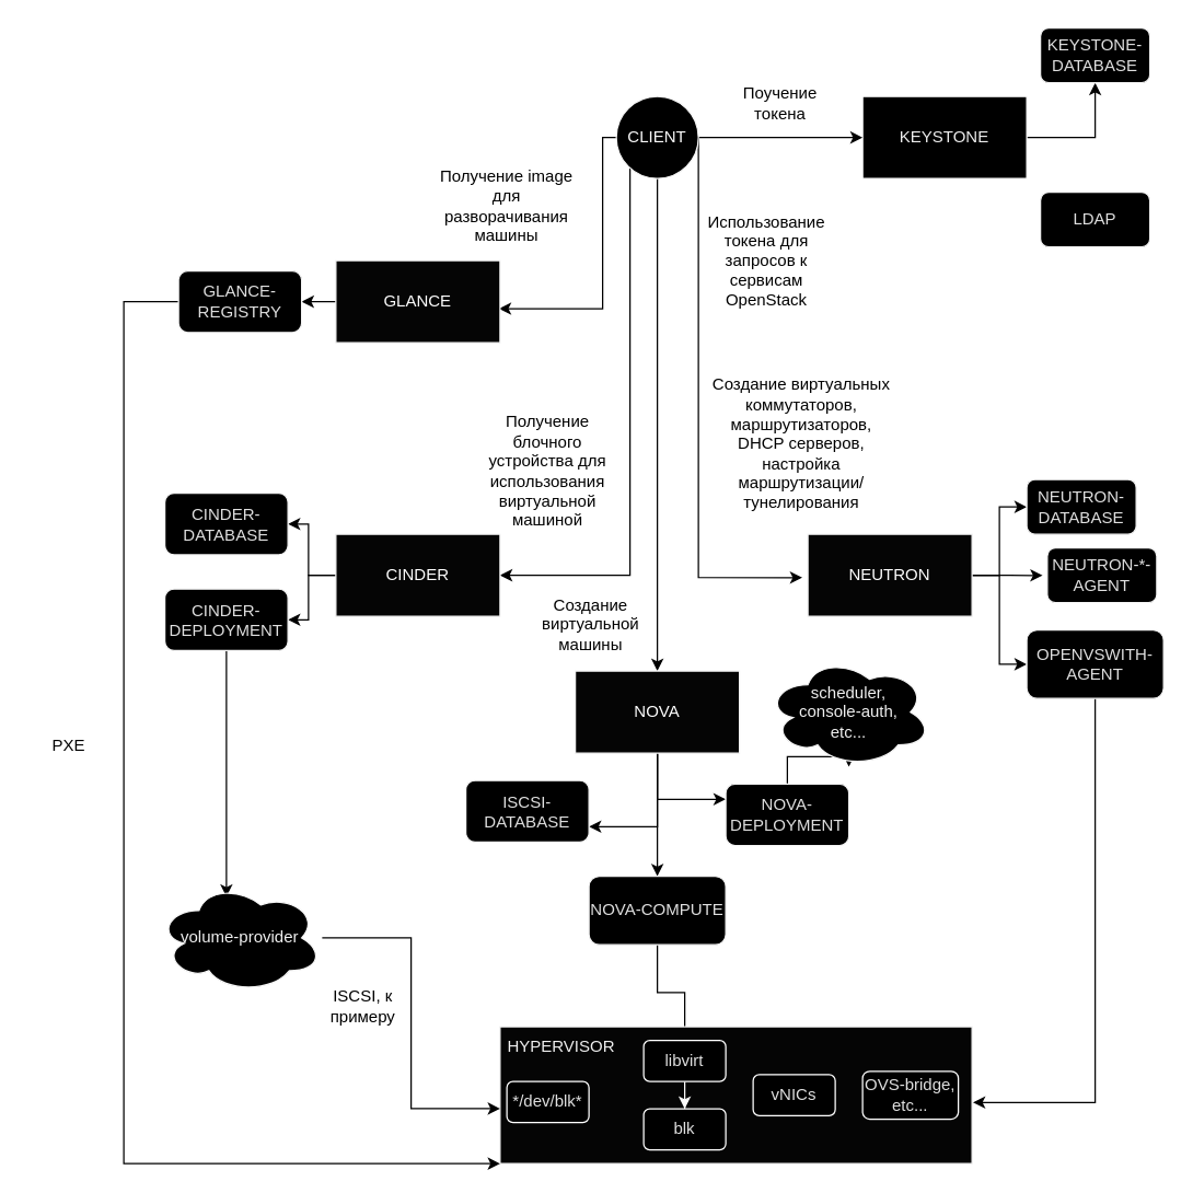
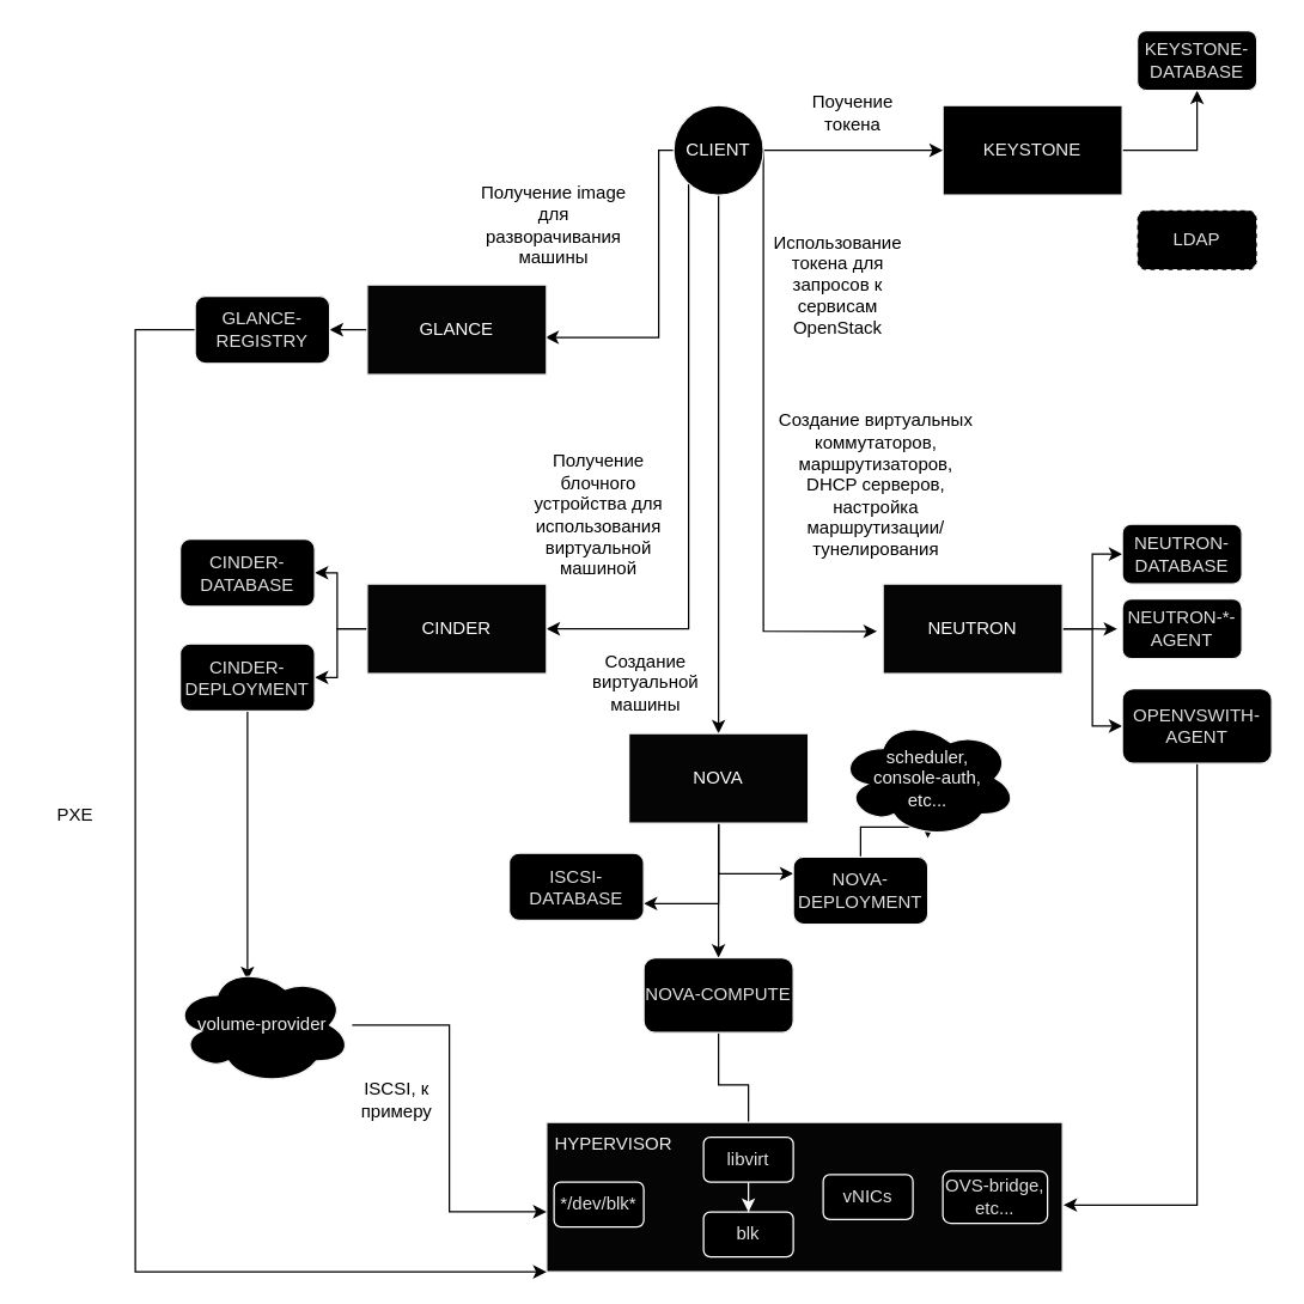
- <mxCell id="5" value="&lt;font color=&quot;#e0e0e0&quot;&gt;LDAP&lt;/font&gt;" style="whiteSpace=wrap;html=1;rounded=1;fillColor=#000000;strokeColor=#F5F5F5;" parent="1" vertex="1"><mxGeometry x="760" y="140" width="80" height="40" as="geometry" /></mxCell>
+ <mxCell id="5" value="&lt;font color=&quot;#e0e0e0&quot;&gt;LDAP&lt;/font&gt;" style="whiteSpace=wrap;html=1;rounded=1;fillColor=#000000;strokeColor=#F5F5F5;dashed=1;" parent="1" vertex="1"><mxGeometry x="760" y="140" width="80" height="40" as="geometry" /></mxCell>
- <mxCell id="42" value="&lt;font color=&quot;#e0e0e0&quot;&gt;NEUTRON-*-AGENT&lt;/font&gt;" style="whiteSpace=wrap;html=1;rounded=1;fillColor=#000000;strokeColor=#F5F5F5;" parent="1" vertex="1"><mxGeometry x="765" y="400" width="80" height="40" as="geometry" /></mxCell>
+ <mxCell id="42" value="&lt;font color=&quot;#e0e0e0&quot;&gt;NEUTRON-*-AGENT&lt;/font&gt;" style="whiteSpace=wrap;html=1;rounded=1;fillColor=#000000;strokeColor=#F5F5F5;" parent="1" vertex="1"><mxGeometry x="750" y="400" width="80" height="40" as="geometry" /></mxCell>
